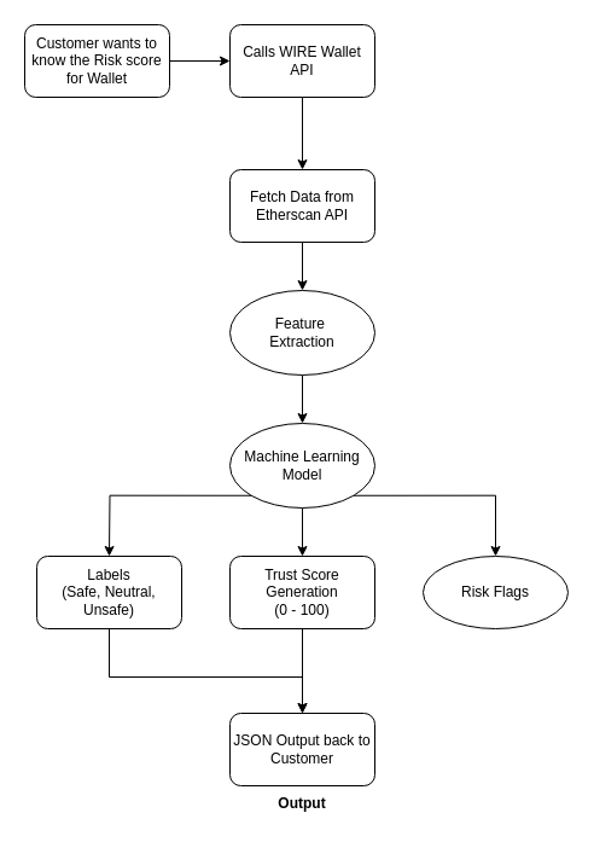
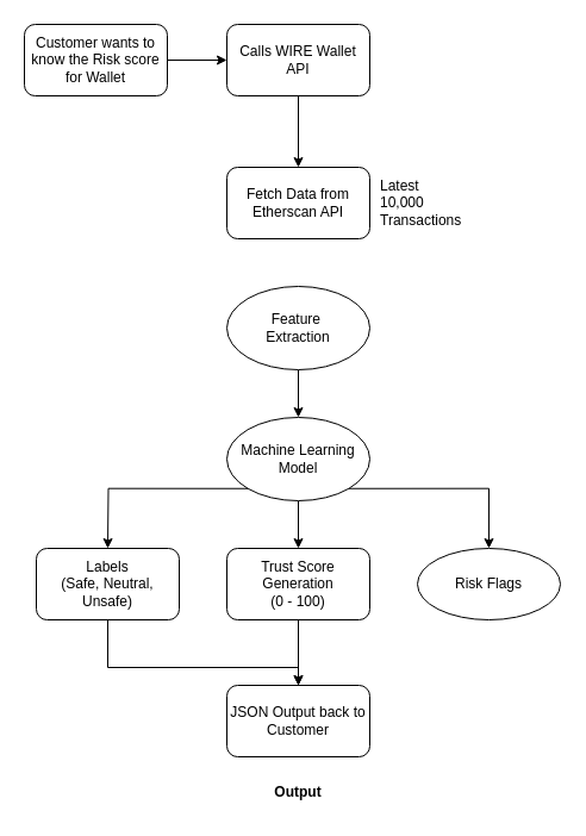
+ <mxCell id="16" value="Latest 10,000 Transactions" style="text;html=1;align=left;verticalAlign=middle;whiteSpace=wrap;rounded=0;" parent="1" vertex="1"><mxGeometry x="317" y="142.5" width="70" height="55" as="geometry" /></mxCell>
- <mxCell id="2" style="edgeStyle=orthogonalEdgeStyle;rounded=0;orthogonalLoop=1;jettySize=auto;html=1;" parent="1" source="3" target="5" edge="1"><mxGeometry relative="1" as="geometry" /></mxCell>
- <mxCell id="21" value="JSON Output back to Customer" style="rounded=1;whiteSpace=wrap;html=1;" vertex="1" parent="1"><mxGeometry x="190" y="590" width="120" height="60" as="geometry" /></mxCell>
+ <mxCell id="21" value="JSON Output back to Customer" style="rounded=1;whiteSpace=wrap;html=1;" vertex="1" parent="1"><mxGeometry x="190" y="575" width="120" height="60" as="geometry" /></mxCell>
